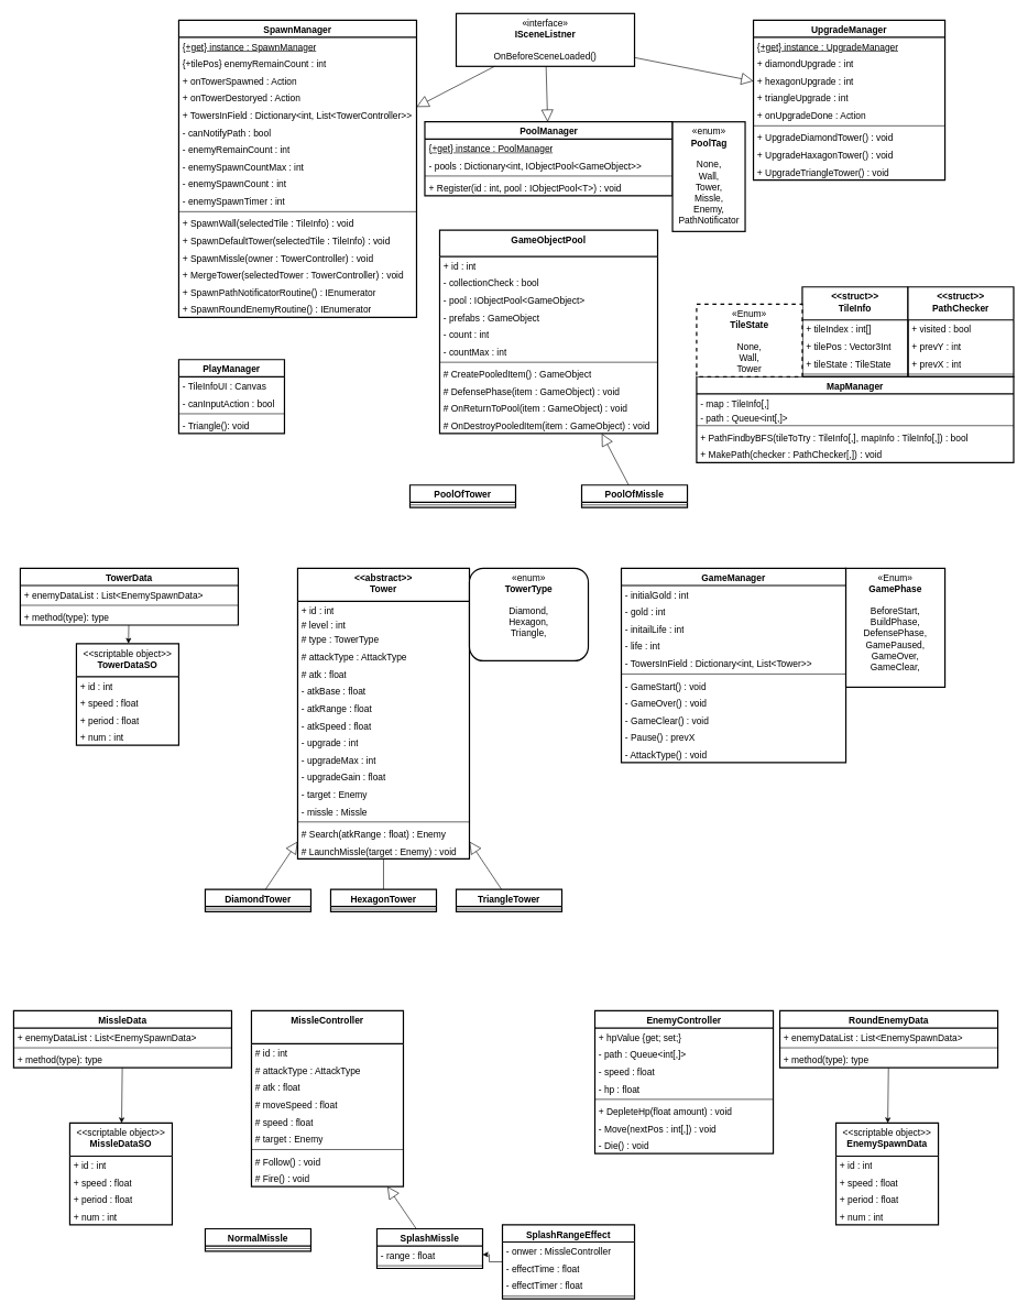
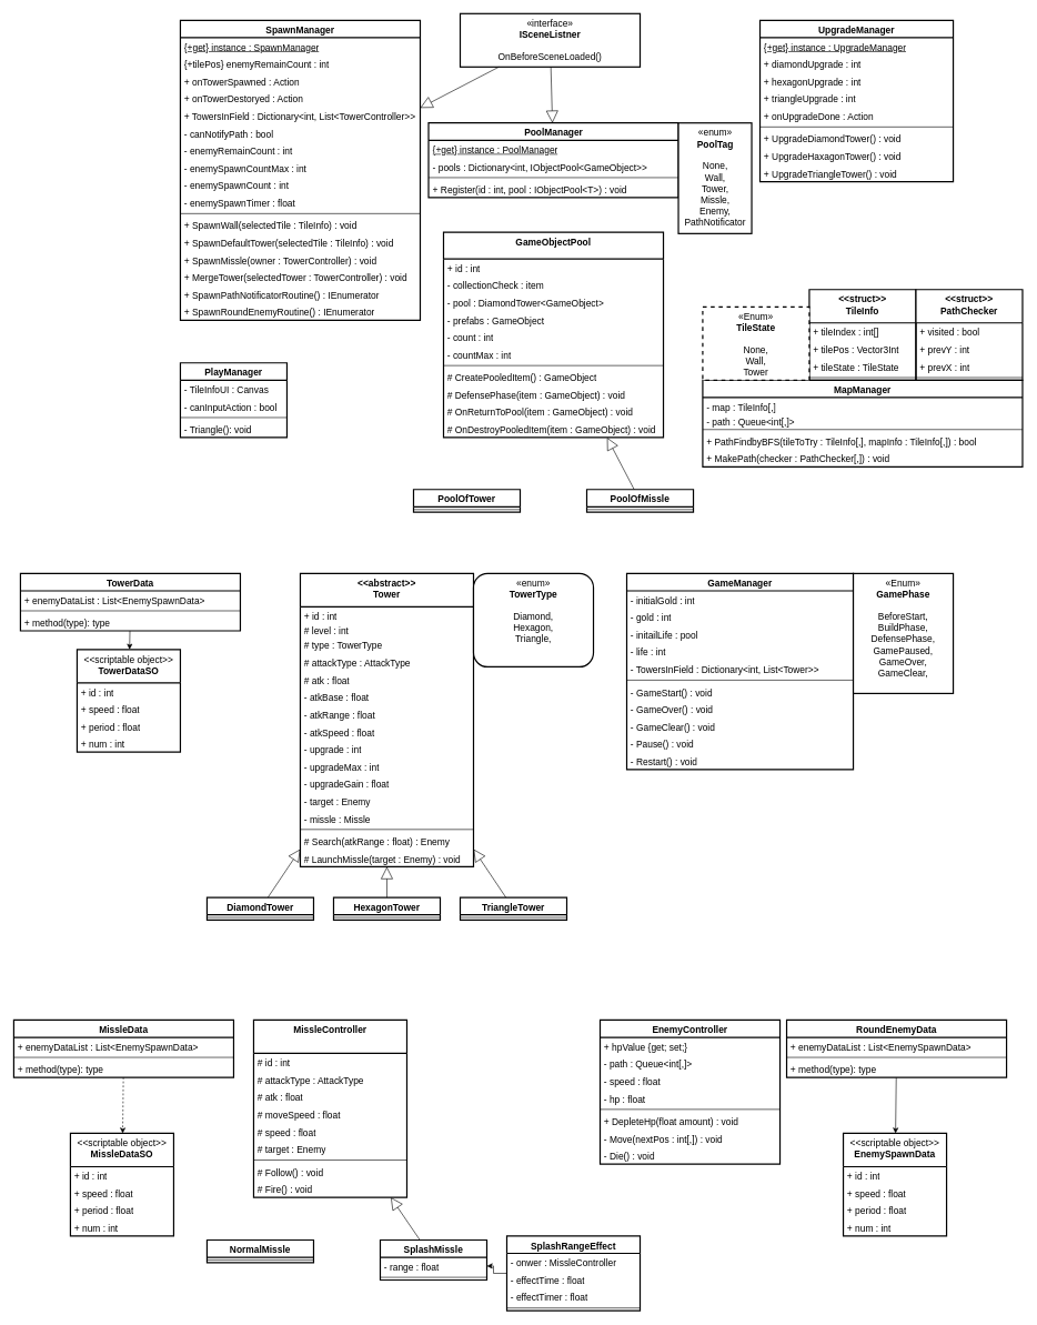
- <mxCell id="172" value="" style="endArrow=block;endSize=16;endFill=0;html=1;rounded=0;fontFamily=Helvetica;fontSize=14;fontColor=default;" parent="1" source="169" target="159" edge="1"><mxGeometry width="160" relative="1" as="geometry"><mxPoint x="836" y="120" as="sourcePoint" /><mxPoint x="838" y="194" as="targetPoint" /></mxGeometry></mxCell>
- <mxCell id="146" value="- enemySpawnTimer : int" style="text;strokeColor=none;fillColor=none;align=left;verticalAlign=top;spacingLeft=4;spacingRight=4;overflow=hidden;rotatable=0;points=[[0,0.5],[1,0.5]];portConstraint=eastwest;whiteSpace=wrap;html=1;fontSize=14;fontFamily=Helvetica;fontColor=default;" parent="136" vertex="1"><mxGeometry y="260" width="360" height="26" as="geometry" /></mxCell>
+ <mxCell id="146" value="- enemySpawnTimer : float" style="text;strokeColor=none;fillColor=none;align=left;verticalAlign=top;spacingLeft=4;spacingRight=4;overflow=hidden;rotatable=0;points=[[0,0.5],[1,0.5]];portConstraint=eastwest;whiteSpace=wrap;html=1;fontSize=14;fontFamily=Helvetica;fontColor=default;" parent="136" vertex="1"><mxGeometry y="260" width="360" height="26" as="geometry" /></mxCell>
- <mxCell id="63" value="- collectionCheck : bool" style="text;strokeColor=none;fillColor=none;align=left;verticalAlign=top;spacingLeft=4;spacingRight=4;overflow=hidden;rotatable=0;points=[[0,0.5],[1,0.5]];portConstraint=eastwest;whiteSpace=wrap;html=1;fontSize=14;fontFamily=Helvetica;fontColor=default;" parent="61" vertex="1"><mxGeometry y="66" width="330" height="26" as="geometry" /></mxCell>
+ <mxCell id="63" value="- collectionCheck : item" style="text;strokeColor=none;fillColor=none;align=left;verticalAlign=top;spacingLeft=4;spacingRight=4;overflow=hidden;rotatable=0;points=[[0,0.5],[1,0.5]];portConstraint=eastwest;whiteSpace=wrap;html=1;fontSize=14;fontFamily=Helvetica;fontColor=default;" parent="61" vertex="1"><mxGeometry y="66" width="330" height="26" as="geometry" /></mxCell>
- <mxCell id="64" value="- pool : IObjectPool&amp;lt;GameObject&amp;gt;" style="text;strokeColor=none;fillColor=none;align=left;verticalAlign=top;spacingLeft=4;spacingRight=4;overflow=hidden;rotatable=0;points=[[0,0.5],[1,0.5]];portConstraint=eastwest;whiteSpace=wrap;html=1;fontSize=14;fontFamily=Helvetica;fontColor=default;" parent="61" vertex="1"><mxGeometry y="92" width="330" height="26" as="geometry" /></mxCell>
+ <mxCell id="64" value="- pool : DiamondTower&amp;lt;GameObject&amp;gt;" style="text;strokeColor=none;fillColor=none;align=left;verticalAlign=top;spacingLeft=4;spacingRight=4;overflow=hidden;rotatable=0;points=[[0,0.5],[1,0.5]];portConstraint=eastwest;whiteSpace=wrap;html=1;fontSize=14;fontFamily=Helvetica;fontColor=default;" parent="61" vertex="1"><mxGeometry y="92" width="330" height="26" as="geometry" /></mxCell>
- <mxCell id="30" value="- initailLife : int" style="text;strokeColor=none;fillColor=none;align=left;verticalAlign=top;spacingLeft=4;spacingRight=4;overflow=hidden;rotatable=0;points=[[0,0.5],[1,0.5]];portConstraint=eastwest;whiteSpace=wrap;html=1;fontSize=14;fontFamily=Helvetica;fontColor=default;" parent="27" vertex="1"><mxGeometry y="78" width="340" height="26" as="geometry" /></mxCell>
+ <mxCell id="30" value="- initailLife : pool" style="text;strokeColor=none;fillColor=none;align=left;verticalAlign=top;spacingLeft=4;spacingRight=4;overflow=hidden;rotatable=0;points=[[0,0.5],[1,0.5]];portConstraint=eastwest;whiteSpace=wrap;html=1;fontSize=14;fontFamily=Helvetica;fontColor=default;" parent="27" vertex="1"><mxGeometry y="78" width="340" height="26" as="geometry" /></mxCell>
- <mxCell id="37" value="- Pause() : prevX" style="text;strokeColor=none;fillColor=none;align=left;verticalAlign=top;spacingLeft=4;spacingRight=4;overflow=hidden;rotatable=0;points=[[0,0.5],[1,0.5]];portConstraint=eastwest;whiteSpace=wrap;html=1;fontSize=14;fontFamily=Helvetica;fontColor=default;" parent="27" vertex="1"><mxGeometry y="242" width="340" height="26" as="geometry" /></mxCell>
+ <mxCell id="37" value="- Pause() : void" style="text;strokeColor=none;fillColor=none;align=left;verticalAlign=top;spacingLeft=4;spacingRight=4;overflow=hidden;rotatable=0;points=[[0,0.5],[1,0.5]];portConstraint=eastwest;whiteSpace=wrap;html=1;fontSize=14;fontFamily=Helvetica;fontColor=default;" parent="27" vertex="1"><mxGeometry y="242" width="340" height="26" as="geometry" /></mxCell>
- <mxCell id="38" value="- AttackType() : void" style="text;strokeColor=none;fillColor=none;align=left;verticalAlign=top;spacingLeft=4;spacingRight=4;overflow=hidden;rotatable=0;points=[[0,0.5],[1,0.5]];portConstraint=eastwest;whiteSpace=wrap;html=1;fontSize=14;fontFamily=Helvetica;fontColor=default;" parent="27" vertex="1"><mxGeometry y="268" width="340" height="26" as="geometry" /></mxCell>
+ <mxCell id="38" value="- Restart() : void" style="text;strokeColor=none;fillColor=none;align=left;verticalAlign=top;spacingLeft=4;spacingRight=4;overflow=hidden;rotatable=0;points=[[0,0.5],[1,0.5]];portConstraint=eastwest;whiteSpace=wrap;html=1;fontSize=14;fontFamily=Helvetica;fontColor=default;" parent="27" vertex="1"><mxGeometry y="268" width="340" height="26" as="geometry" /></mxCell>
- <mxCell id="124" value="" style="endArrow=none;endSize=16;endFill=0;html=1;rounded=0;fontFamily=Helvetica;fontSize=14;fontColor=default;exitX=0.5;exitY=0;exitDx=0;exitDy=0;" parent="1" source="119" target="99" edge="1"><mxGeometry width="160" relative="1" as="geometry"><mxPoint x="580" y="1340" as="sourcePoint" /><mxPoint x="465" y="1298" as="targetPoint" /></mxGeometry></mxCell>
+ <mxCell id="124" value="" style="endArrow=block;endSize=16;endFill=0;html=1;rounded=0;fontFamily=Helvetica;fontSize=14;fontColor=default;exitX=0.5;exitY=0;exitDx=0;exitDy=0;" parent="1" source="119" target="99" edge="1"><mxGeometry width="160" relative="1" as="geometry"><mxPoint x="580" y="1340" as="sourcePoint" /><mxPoint x="465" y="1298" as="targetPoint" /></mxGeometry></mxCell>
- <mxCell id="98" value="" style="endArrow=classic;html=1;rounded=0;fontFamily=Helvetica;fontSize=14;fontColor=default;startSize=50;" parent="1" source="94" target="89" edge="1"><mxGeometry width="50" height="50" relative="1" as="geometry"><mxPoint x="-80" y="1520" as="sourcePoint" /><mxPoint x="-30" y="1470" as="targetPoint" /></mxGeometry></mxCell>
+ <mxCell id="98" value="" style="endArrow=classic;html=1;rounded=0;fontFamily=Helvetica;fontSize=14;fontColor=default;startSize=50;dashed=1;" parent="1" source="94" target="89" edge="1"><mxGeometry width="50" height="50" relative="1" as="geometry"><mxPoint x="-80" y="1520" as="sourcePoint" /><mxPoint x="-30" y="1470" as="targetPoint" /></mxGeometry></mxCell>
